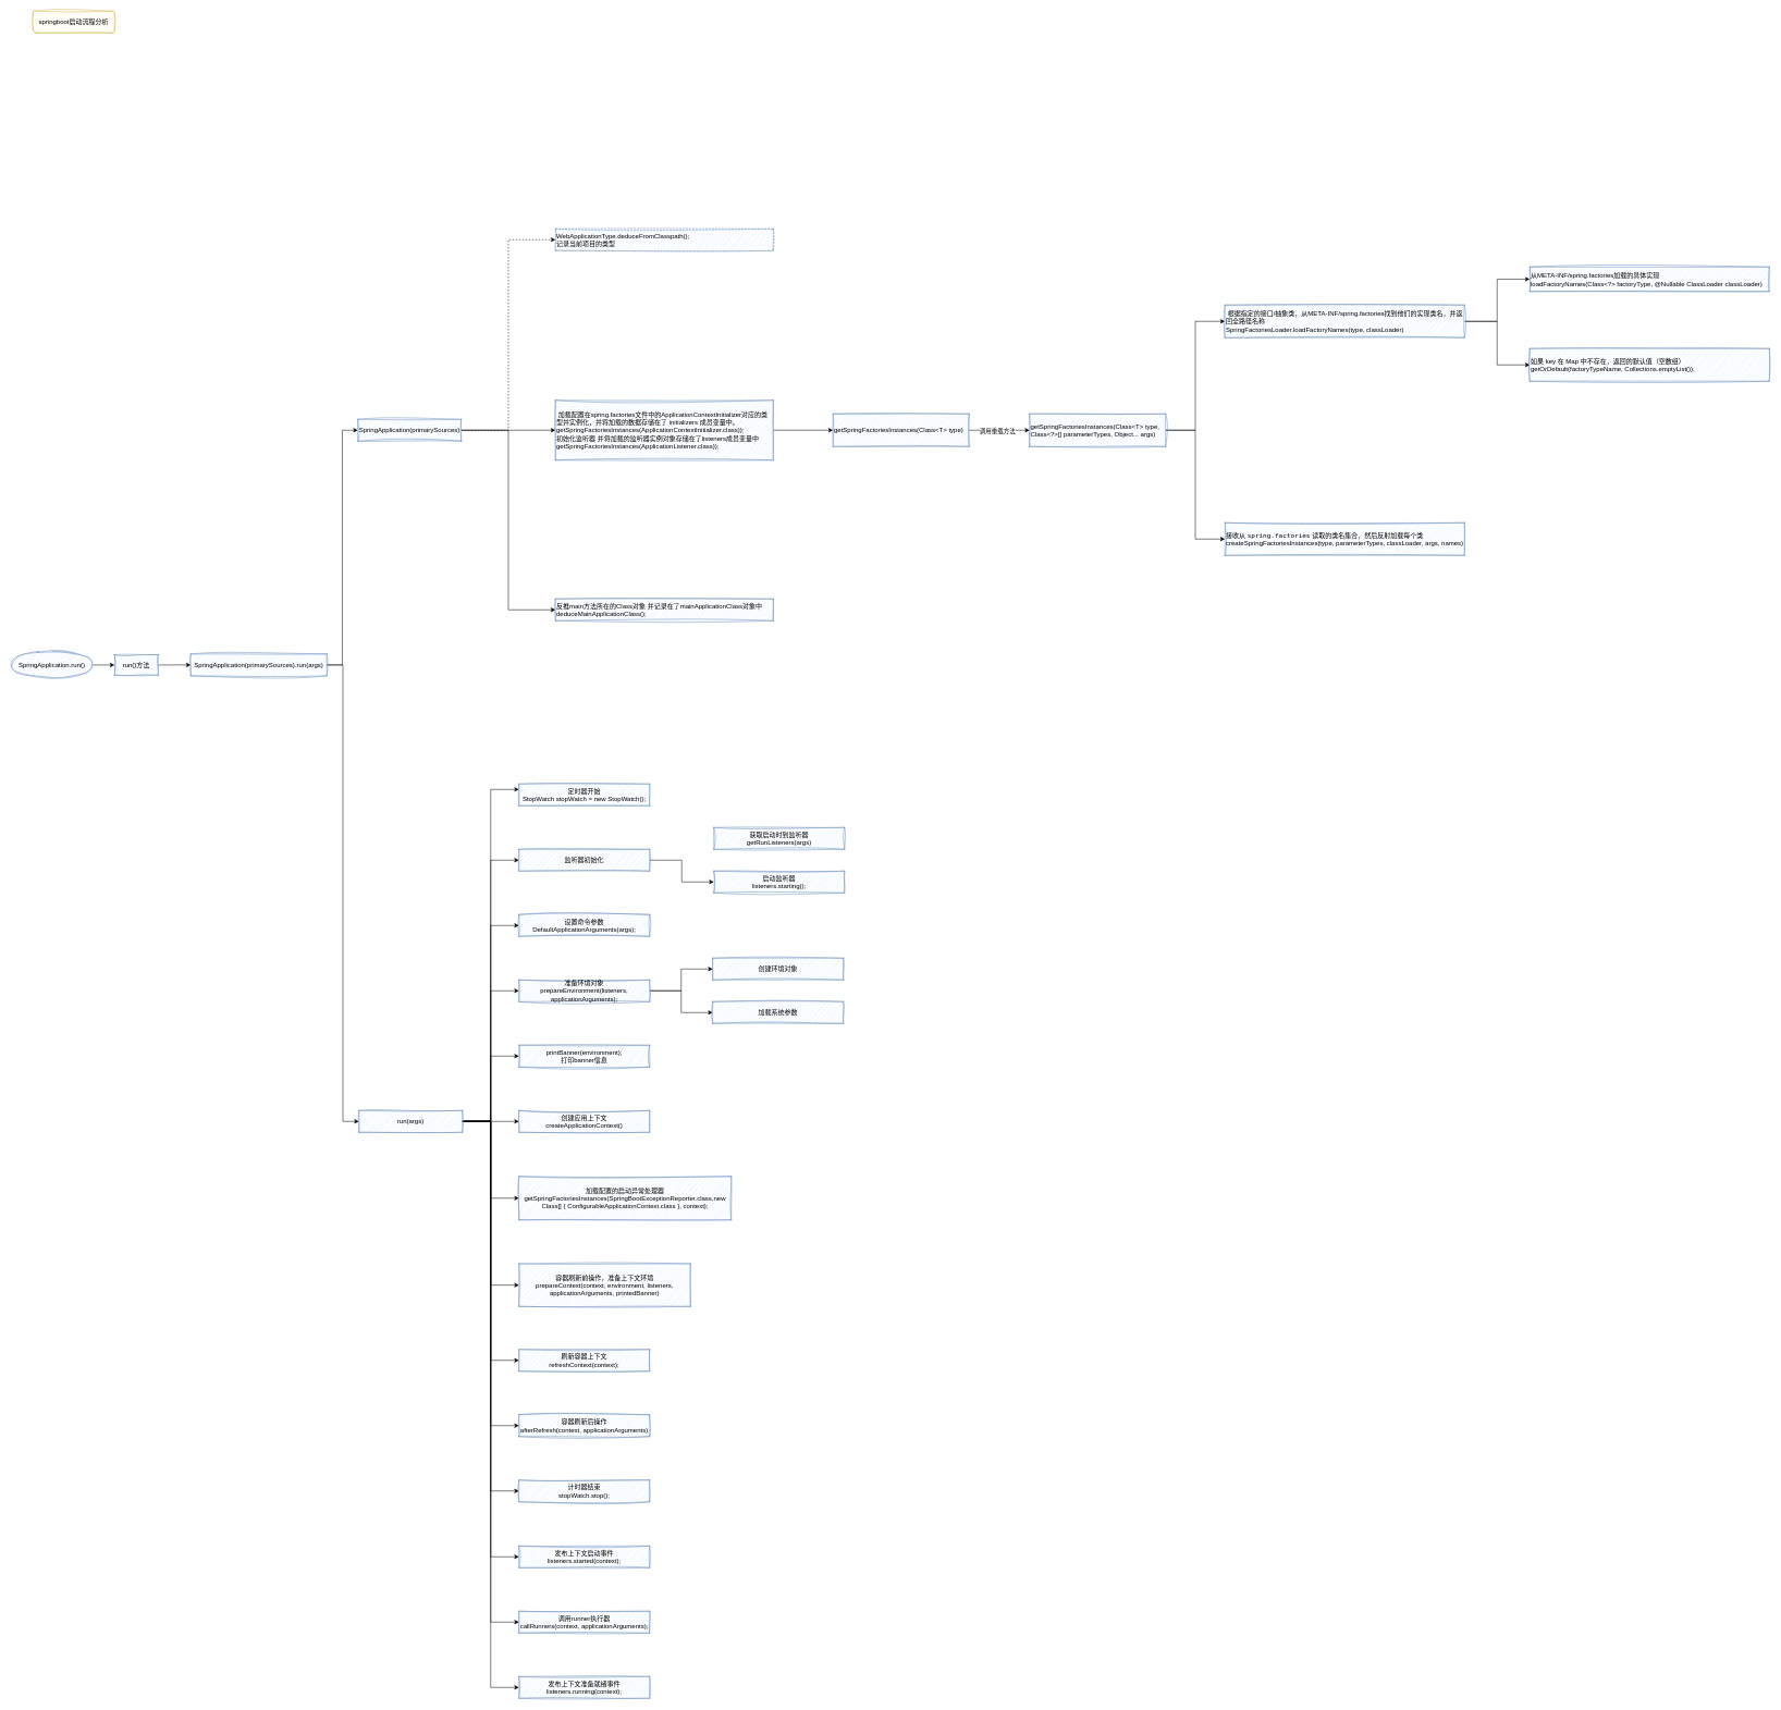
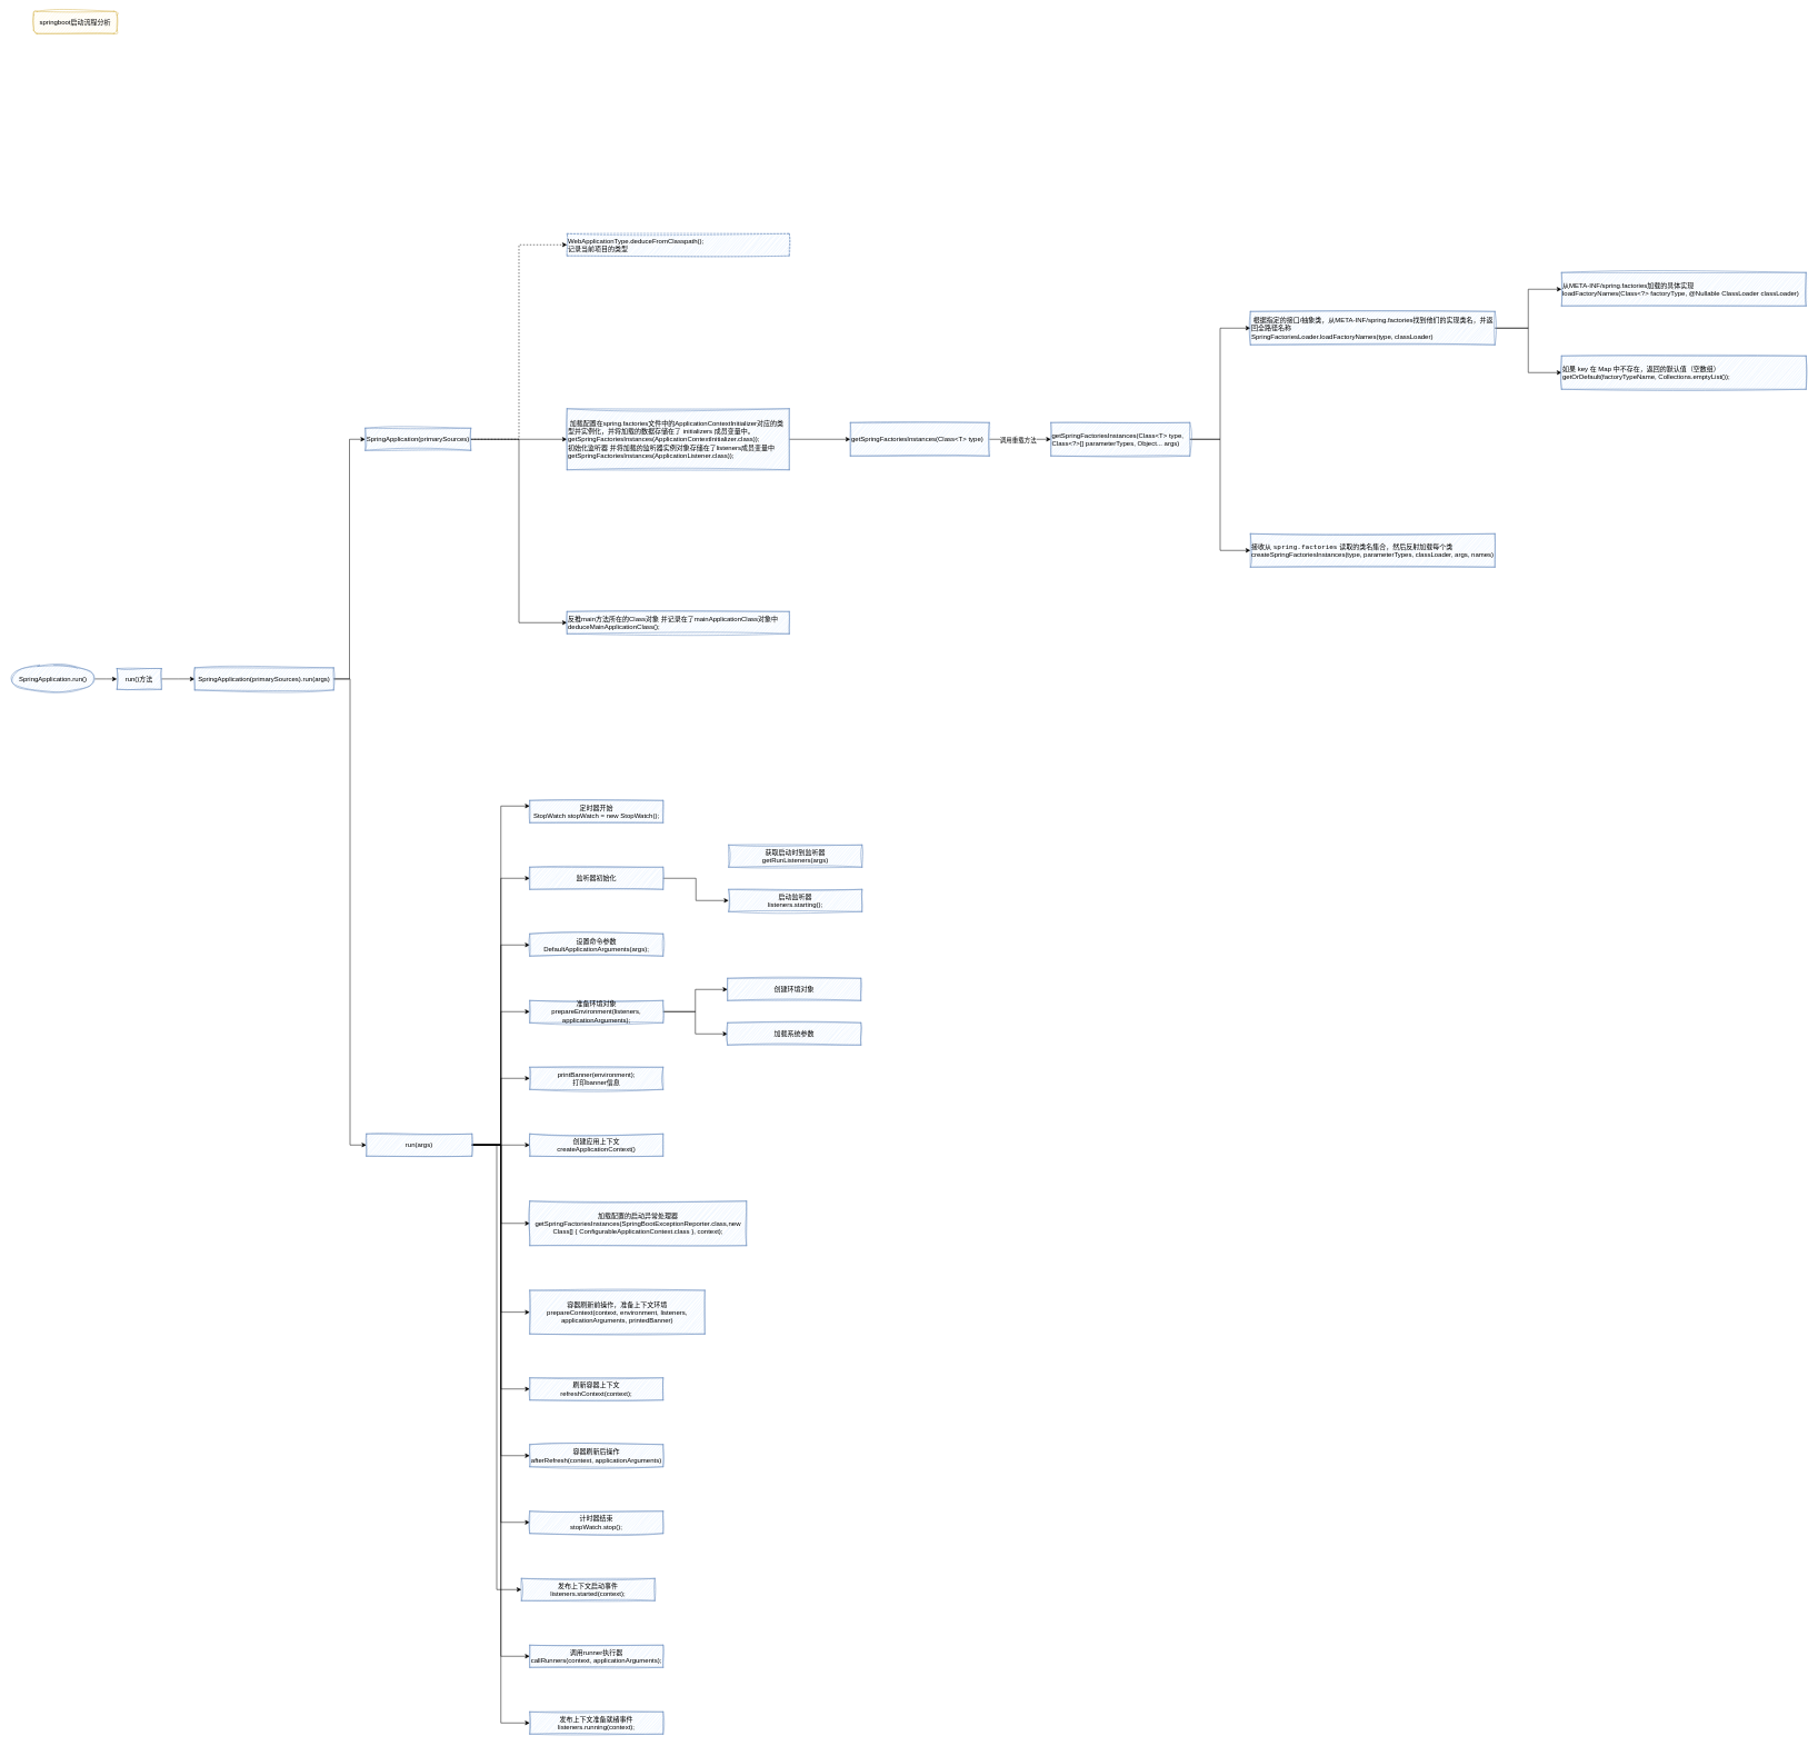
- <mxCell id="43" value="从META-INF/spring.factories加载的具体实现&lt;br&gt;loadFactoryNames(Class&amp;lt;?&amp;gt; factoryType, @Nullable ClassLoader classLoader)" style="whiteSpace=wrap;html=1;fillColor=#dae8fc;strokeColor=#6c8ebf;strokeWidth=1;sketch=1;curveFitting=1;jiggle=2;align=left;" parent="1" vertex="1"><mxGeometry x="2810" y="490" width="440" height="45" as="geometry" /></mxCell>
+ <mxCell id="43" value="从META-INF/spring.factories加载的具体实现&lt;br&gt;loadFactoryNames(Class&amp;lt;?&amp;gt; factoryType, @Nullable ClassLoader classLoader)" style="whiteSpace=wrap;html=1;fillColor=#dae8fc;strokeColor=#6c8ebf;strokeWidth=1;sketch=1;curveFitting=1;jiggle=2;align=left;" parent="1" vertex="1"><mxGeometry x="2810" y="490" width="440" height="60" as="geometry" /></mxCell>
- <mxCell id="63" value="发布上下文启动事件&lt;br&gt;listeners.started(context);" style="whiteSpace=wrap;html=1;fillColor=#dae8fc;strokeColor=#6c8ebf;strokeWidth=1;sketch=1;curveFitting=1;jiggle=2;" vertex="1" parent="1"><mxGeometry x="953" y="2840" width="240" height="40" as="geometry" /></mxCell>
+ <mxCell id="63" value="发布上下文启动事件&lt;br&gt;listeners.started(context);" style="whiteSpace=wrap;html=1;fillColor=#dae8fc;strokeColor=#6c8ebf;strokeWidth=1;sketch=1;curveFitting=1;jiggle=2;" vertex="1" parent="1"><mxGeometry x="938" y="2840" width="240" height="40" as="geometry" /></mxCell>
